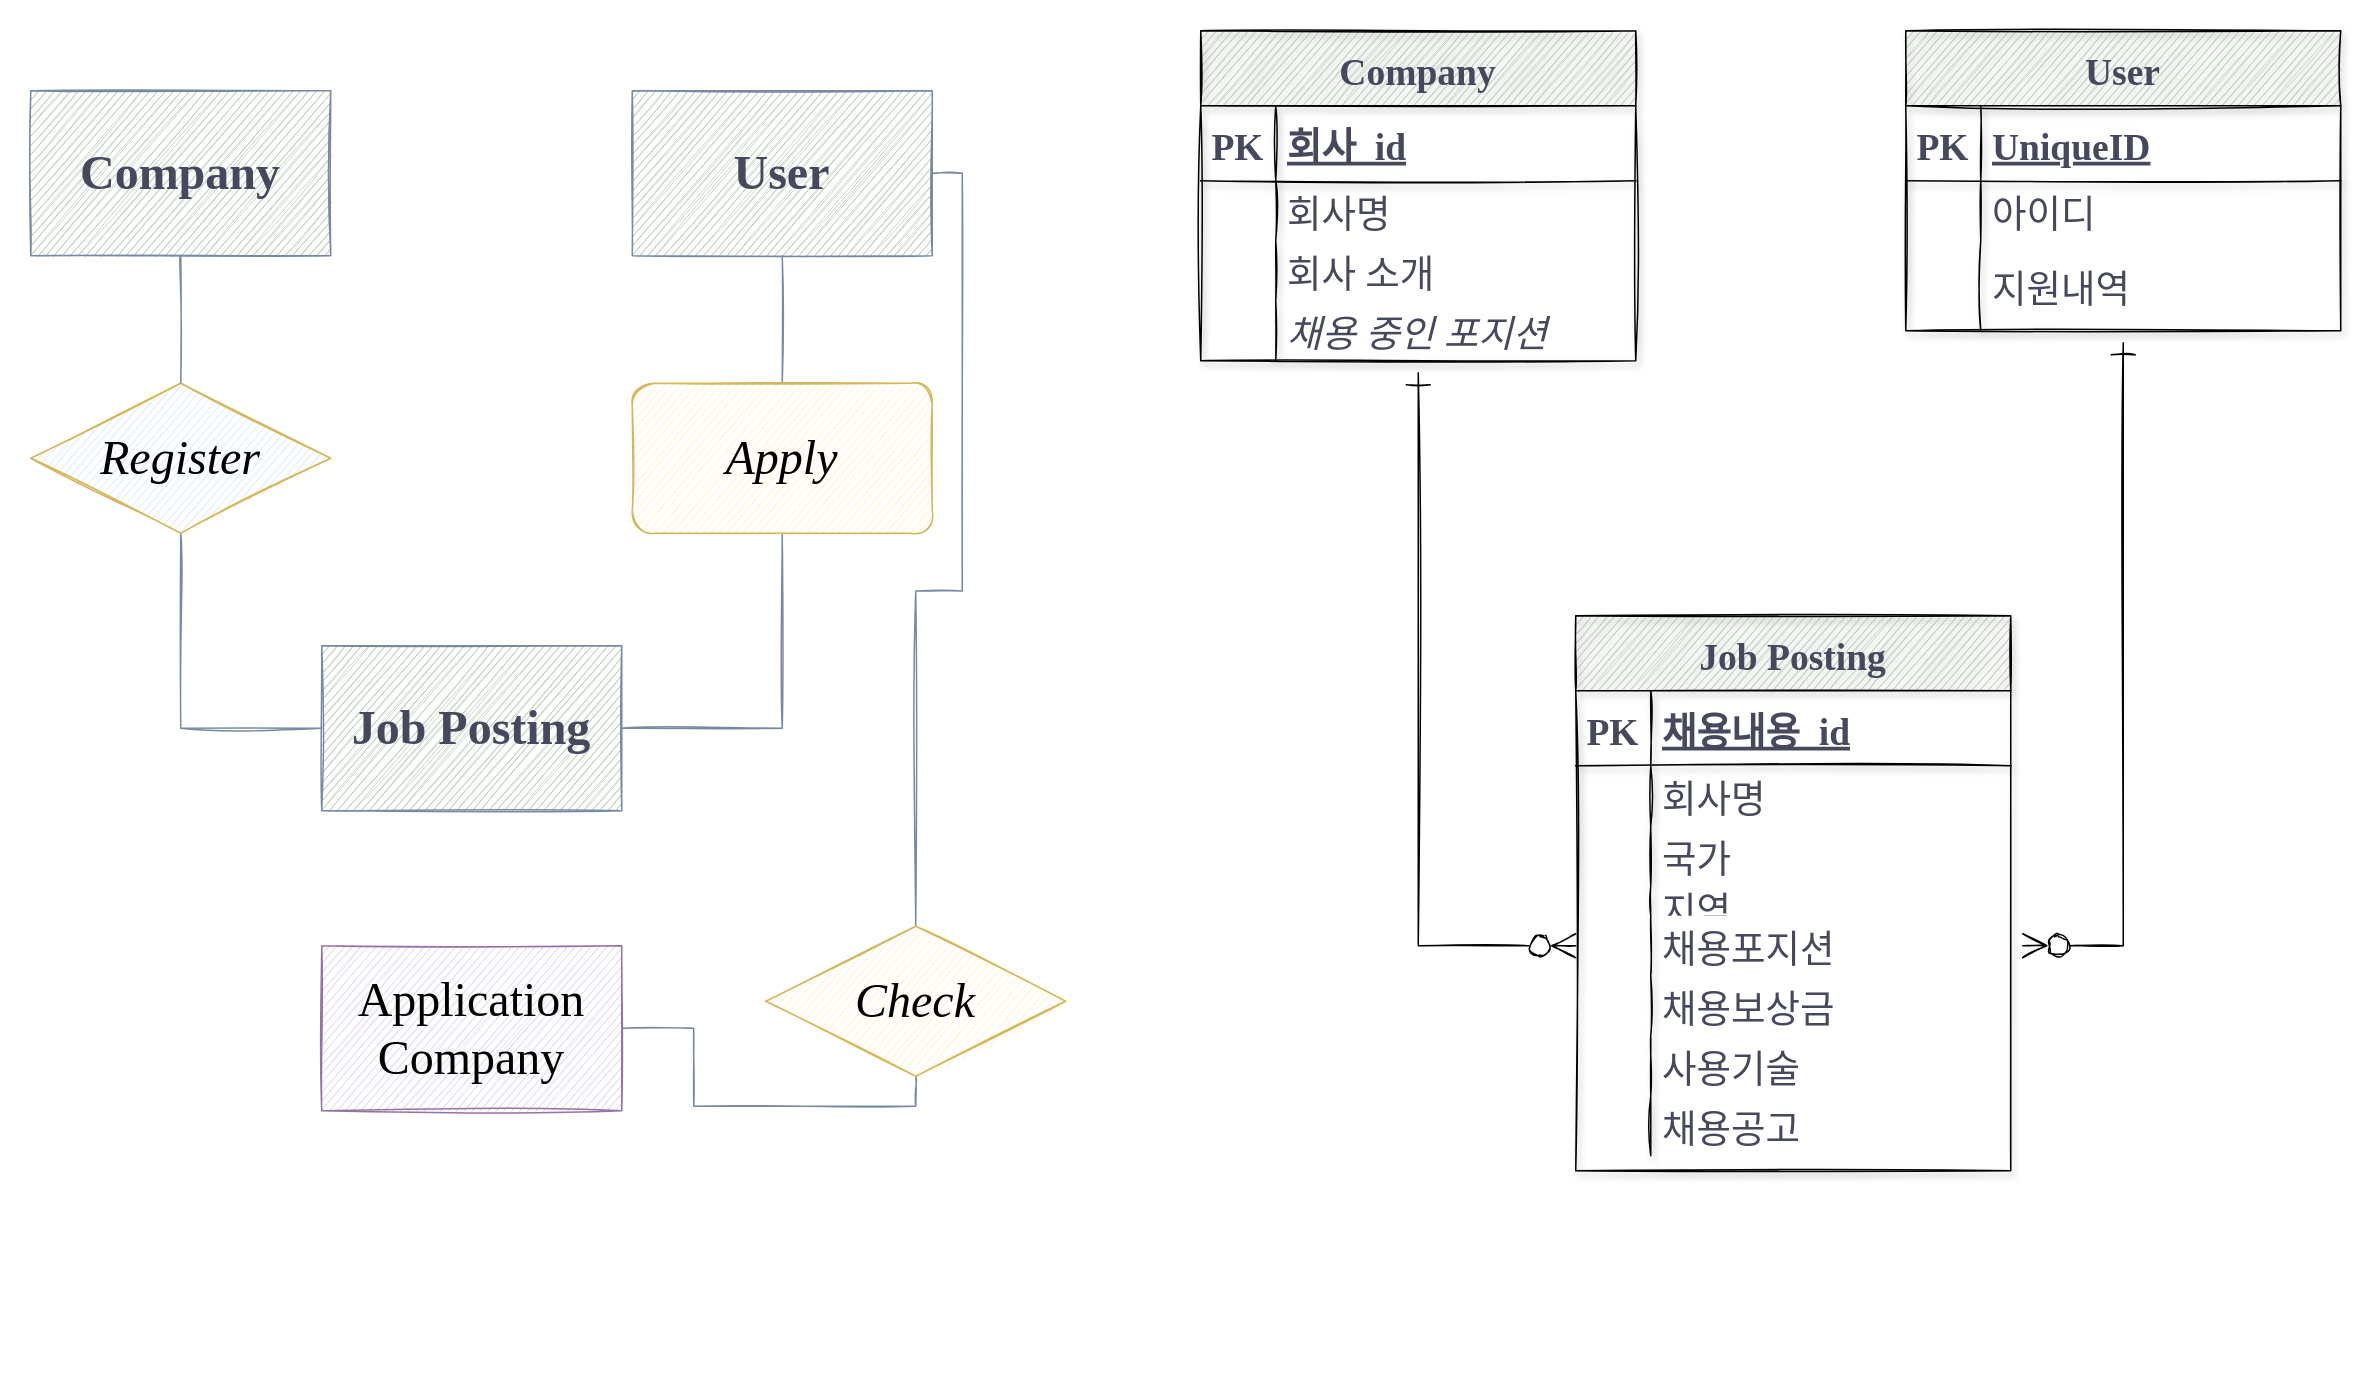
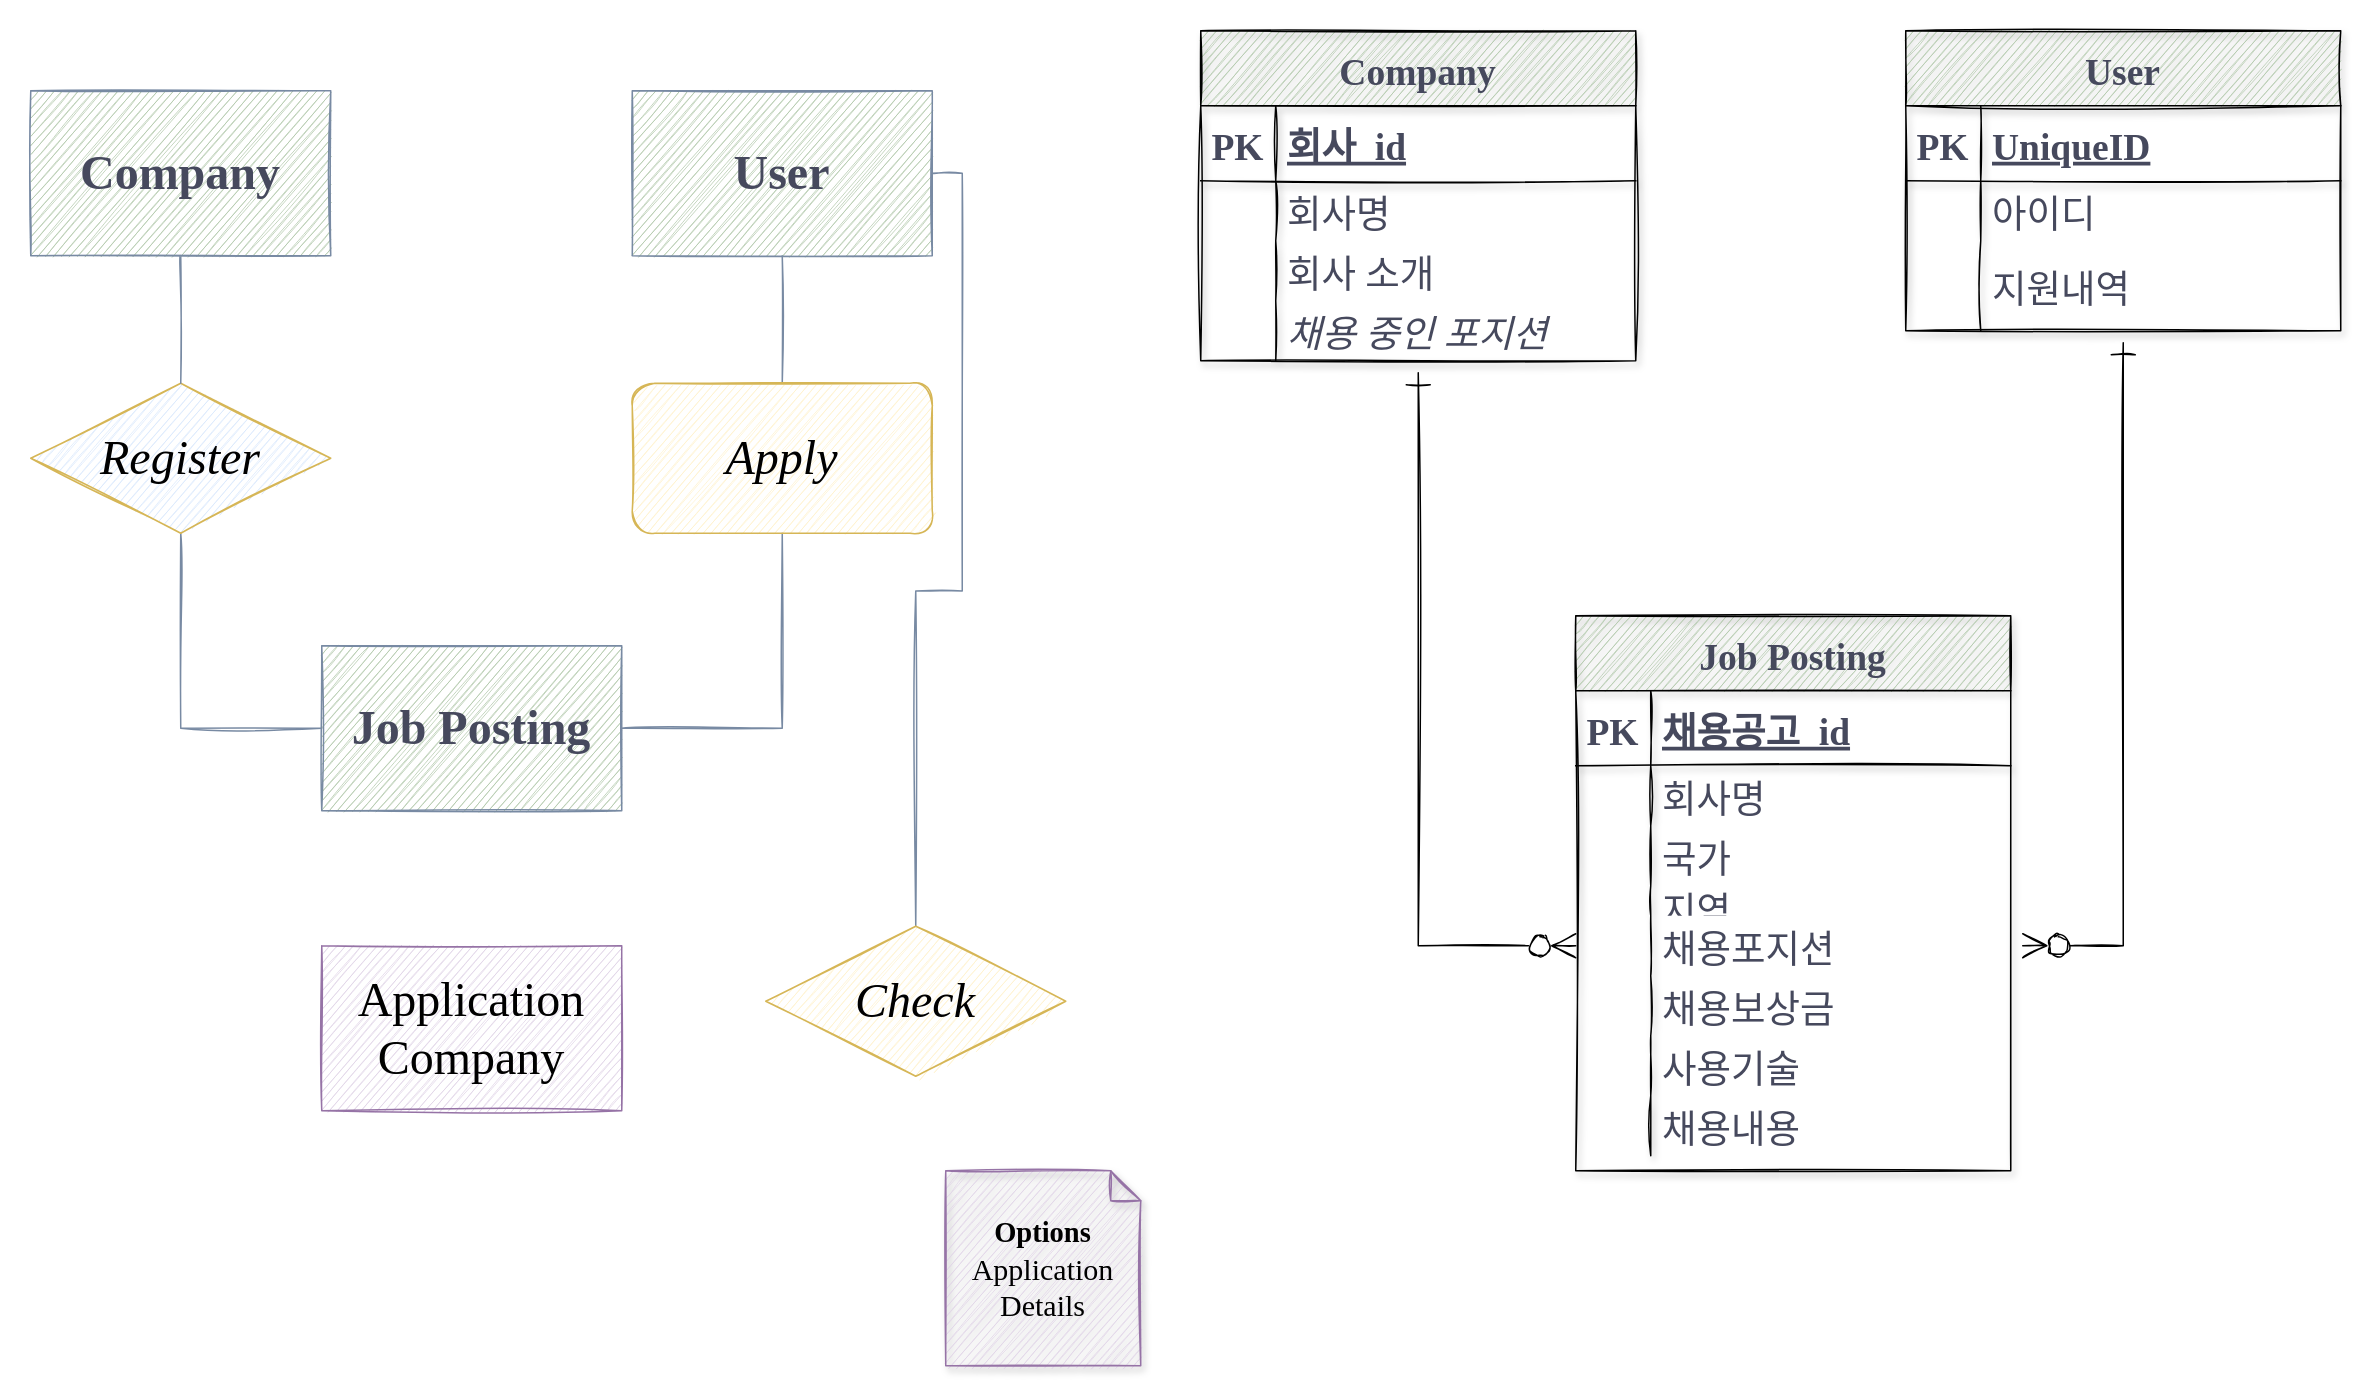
- <mxCell id="44" value="채용내용_id" style="shape=partialRectangle;connectable=0;fillColor=none;top=0;left=0;bottom=0;right=0;align=left;spacingLeft=6;fontStyle=5;overflow=hidden;shadow=1;sketch=1;hachureGap=4;fontFamily=Tahoma;fontSize=25;fontColor=#46495D;strokeColor=default;" vertex="1" parent="42"><mxGeometry x="50" width="240" height="50" as="geometry"><mxRectangle width="240" height="50" as="alternateBounds" /></mxGeometry></mxCell>
+ <mxCell id="44" value="채용공고_id" style="shape=partialRectangle;connectable=0;fillColor=none;top=0;left=0;bottom=0;right=0;align=left;spacingLeft=6;fontStyle=5;overflow=hidden;shadow=1;sketch=1;hachureGap=4;fontFamily=Tahoma;fontSize=25;fontColor=#46495D;strokeColor=default;" vertex="1" parent="42"><mxGeometry x="50" width="240" height="50" as="geometry"><mxRectangle width="240" height="50" as="alternateBounds" /></mxGeometry></mxCell>
- <mxCell id="13" style="edgeStyle=orthogonalEdgeStyle;rounded=0;sketch=1;hachureGap=4;orthogonalLoop=1;jettySize=auto;html=1;exitX=0.5;exitY=1;exitDx=0;exitDy=0;entryX=1;entryY=0.5;entryDx=0;entryDy=0;fontFamily=Architects Daughter;fontSource=https%3A%2F%2Ffonts.googleapis.com%2Fcss%3Ffamily%3DArchitects%2BDaughter;fontSize=16;fontColor=#46495D;endArrow=none;endFill=0;startSize=14;endSize=14;sourcePerimeterSpacing=8;targetPerimeterSpacing=8;strokeColor=#788AA3;fillColor=#B2C9AB;" edge="1" parent="1" source="14" target="12"><mxGeometry relative="1" as="geometry" /></mxCell>
- <mxCell id="65" value="채용공고" style="shape=partialRectangle;connectable=0;fillColor=none;top=0;left=0;bottom=0;right=0;align=left;spacingLeft=6;overflow=hidden;shadow=1;sketch=1;hachureGap=4;fontFamily=Tahoma;fontSize=25;fontColor=#46495D;strokeColor=default;" vertex="1" parent="63"><mxGeometry x="50" width="240" height="40" as="geometry"><mxRectangle width="240" height="40" as="alternateBounds" /></mxGeometry></mxCell>
+ <mxCell id="65" value="채용내용" style="shape=partialRectangle;connectable=0;fillColor=none;top=0;left=0;bottom=0;right=0;align=left;spacingLeft=6;overflow=hidden;shadow=1;sketch=1;hachureGap=4;fontFamily=Tahoma;fontSize=25;fontColor=#46495D;strokeColor=default;" vertex="1" parent="63"><mxGeometry x="50" width="240" height="40" as="geometry"><mxRectangle width="240" height="40" as="alternateBounds" /></mxGeometry></mxCell>
+ <mxCell id="15" value="&lt;font face=&quot;Tahoma&quot;&gt;&lt;b style=&quot;font-size: 19px;&quot;&gt;&lt;font style=&quot;font-size: 19px;&quot;&gt;Options&lt;/font&gt;&lt;/b&gt;&lt;br&gt;Application&lt;br&gt;Details&lt;/font&gt;" style="shape=note;size=20;whiteSpace=wrap;html=1;shadow=1;sketch=1;hachureGap=4;fontFamily=Architects Daughter;fontSource=https%3A%2F%2Ffonts.googleapis.com%2Fcss%3Ffamily%3DArchitects%2BDaughter;fontSize=20;fillColor=#e1d5e7;strokeColor=#9673a6;" vertex="1" parent="1"><mxGeometry x="630" y="780" width="130" height="130" as="geometry" /></mxCell>
